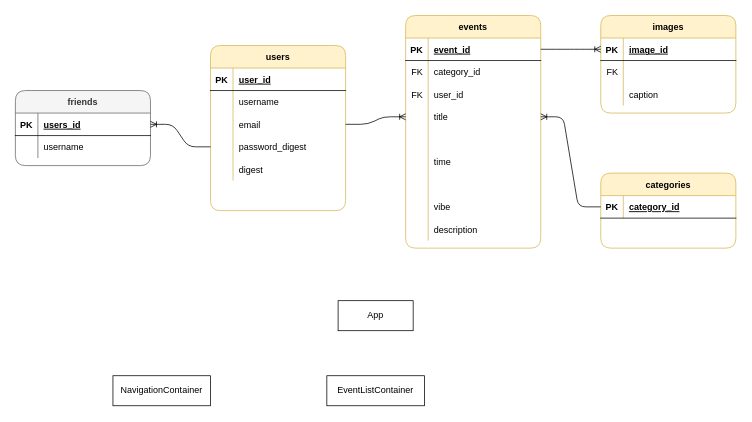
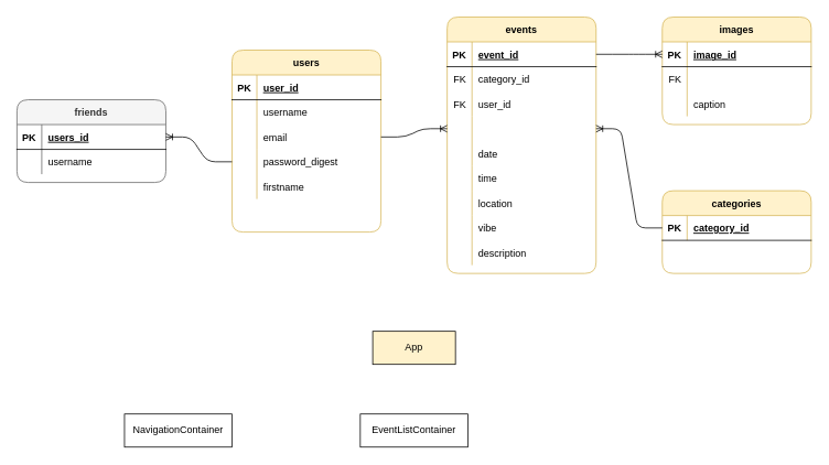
- <mxCell id="38" value="title" style="shape=partialRectangle;connectable=0;fillColor=none;top=0;left=0;bottom=0;right=0;align=left;spacingLeft=6;overflow=hidden;" parent="36" vertex="1"><mxGeometry x="30" width="150" height="30" as="geometry" /></mxCell>
+ <mxCell id="41" value="date" style="shape=partialRectangle;connectable=0;fillColor=none;top=0;left=0;bottom=0;right=0;align=left;spacingLeft=6;overflow=hidden;" parent="39" vertex="1"><mxGeometry x="30" width="150" height="30" as="geometry" /></mxCell>
- <mxCell id="17" value="digest" style="shape=partialRectangle;connectable=0;fillColor=none;top=0;left=0;bottom=0;right=0;align=left;spacingLeft=6;overflow=hidden;" parent="15" vertex="1"><mxGeometry x="30" width="150" height="30" as="geometry" /></mxCell>
+ <mxCell id="17" value="firstname" style="shape=partialRectangle;connectable=0;fillColor=none;top=0;left=0;bottom=0;right=0;align=left;spacingLeft=6;overflow=hidden;" parent="15" vertex="1"><mxGeometry x="30" width="150" height="30" as="geometry" /></mxCell>
+ <mxCell id="47" value="location" style="shape=partialRectangle;connectable=0;fillColor=none;top=0;left=0;bottom=0;right=0;align=left;spacingLeft=6;overflow=hidden;" parent="45" vertex="1"><mxGeometry x="30" width="150" height="30" as="geometry" /></mxCell>
- <mxCell id="77" value="App" style="whiteSpace=wrap;html=1;align=center;" vertex="1" parent="1"><mxGeometry x="450" y="400" width="100" height="40" as="geometry" /></mxCell>
+ <mxCell id="77" value="App" style="whiteSpace=wrap;html=1;align=center;fillColor=#fff2cc;" vertex="1" parent="1"><mxGeometry x="450" y="400" width="100" height="40" as="geometry" /></mxCell>
